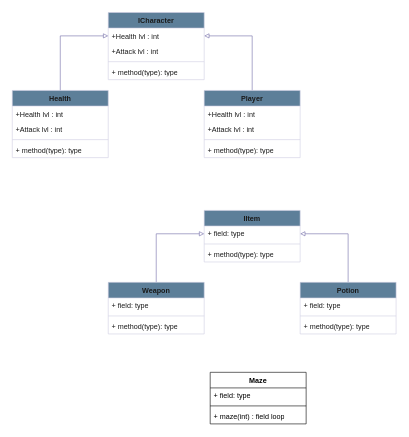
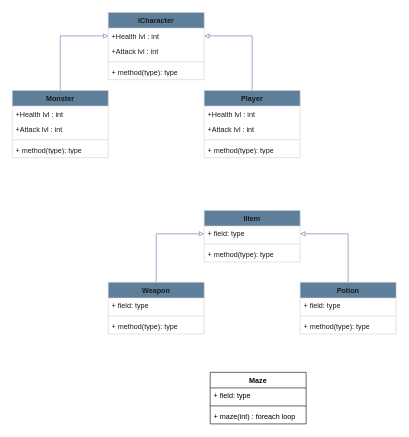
- <mxCell id="8" value="Health" style="swimlane;fontStyle=1;align=center;verticalAlign=top;childLayout=stackLayout;horizontal=1;startSize=26;horizontalStack=0;resizeParent=1;resizeParentMax=0;resizeLast=0;collapsible=1;marginBottom=0;whiteSpace=wrap;html=1;labelBackgroundColor=none;fillColor=#5D7F99;strokeColor=#D0CEE2;fontColor=#1A1A1A;" parent="1" vertex="1"><mxGeometry y="150" width="160" height="112" as="geometry" x="20" /></mxCell>
+ <mxCell id="8" value="Monster" style="swimlane;fontStyle=1;align=center;verticalAlign=top;childLayout=stackLayout;horizontal=1;startSize=26;horizontalStack=0;resizeParent=1;resizeParentMax=0;resizeLast=0;collapsible=1;marginBottom=0;whiteSpace=wrap;html=1;labelBackgroundColor=none;fillColor=#5D7F99;strokeColor=#D0CEE2;fontColor=#1A1A1A;" parent="1" vertex="1"><mxGeometry y="150" width="160" height="112" as="geometry" x="20" /></mxCell>
- <mxCell id="36" value="+ maze(int) : field loop" style="text;strokeColor=none;fillColor=none;align=left;verticalAlign=top;spacingLeft=4;spacingRight=4;overflow=hidden;rotatable=0;points=[[0,0.5],[1,0.5]];portConstraint=eastwest;whiteSpace=wrap;html=1;" vertex="1" parent="33"><mxGeometry y="60" width="160" height="26" as="geometry" /></mxCell>
+ <mxCell id="36" value="+ maze(int) : foreach loop" style="text;strokeColor=none;fillColor=none;align=left;verticalAlign=top;spacingLeft=4;spacingRight=4;overflow=hidden;rotatable=0;points=[[0,0.5],[1,0.5]];portConstraint=eastwest;whiteSpace=wrap;html=1;" vertex="1" parent="33"><mxGeometry y="60" width="160" height="26" as="geometry" /></mxCell>
